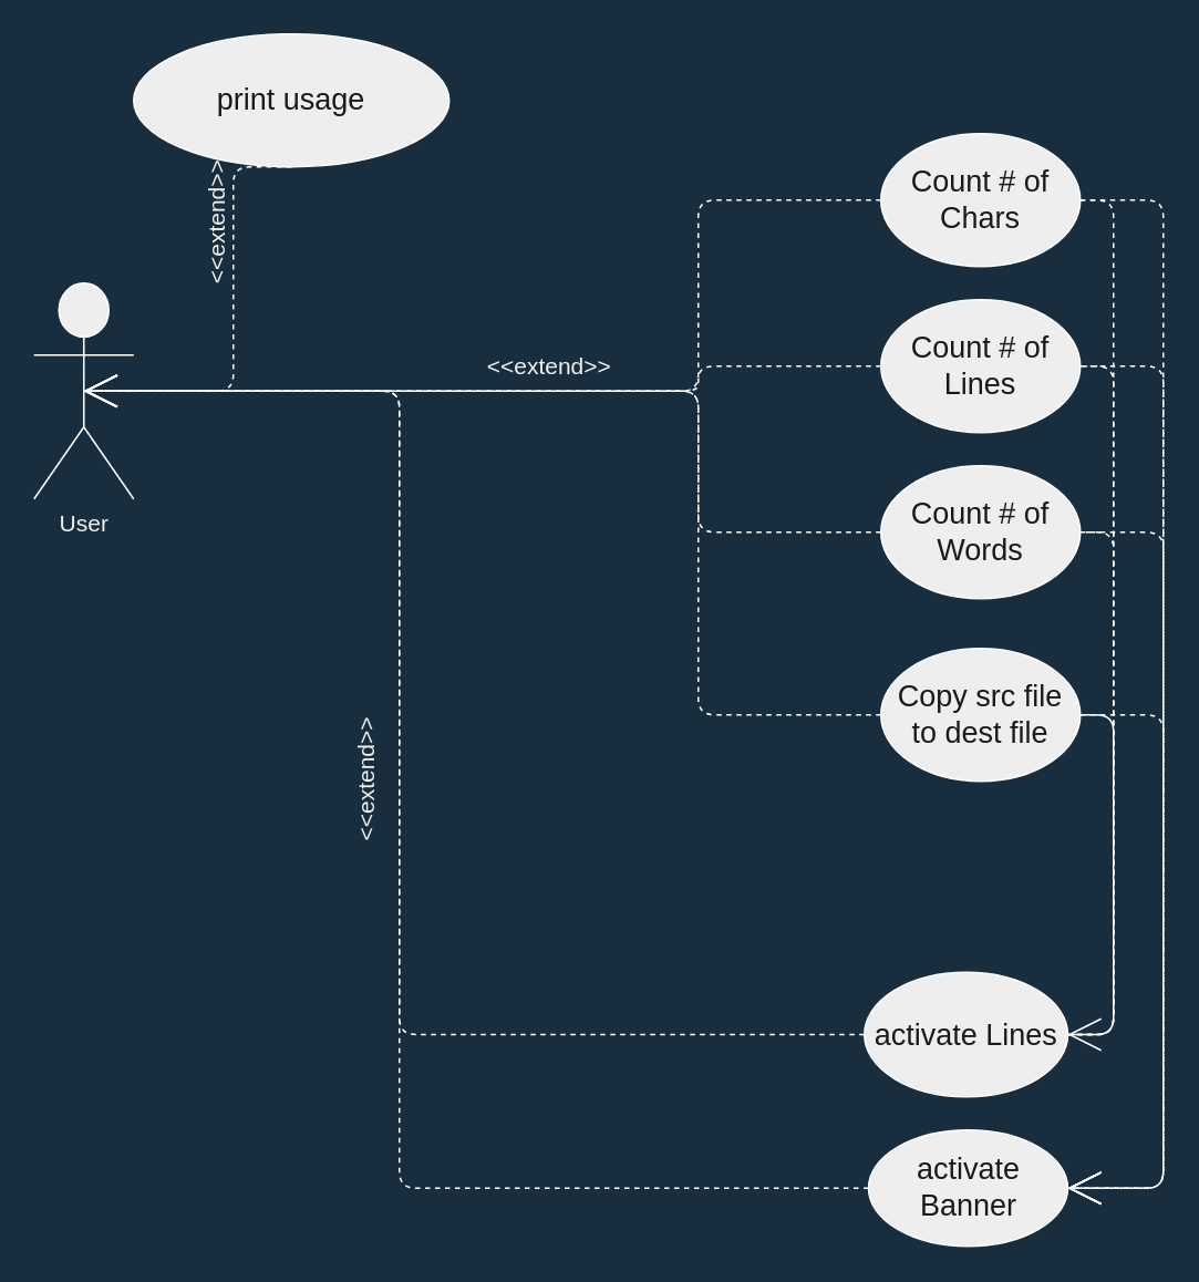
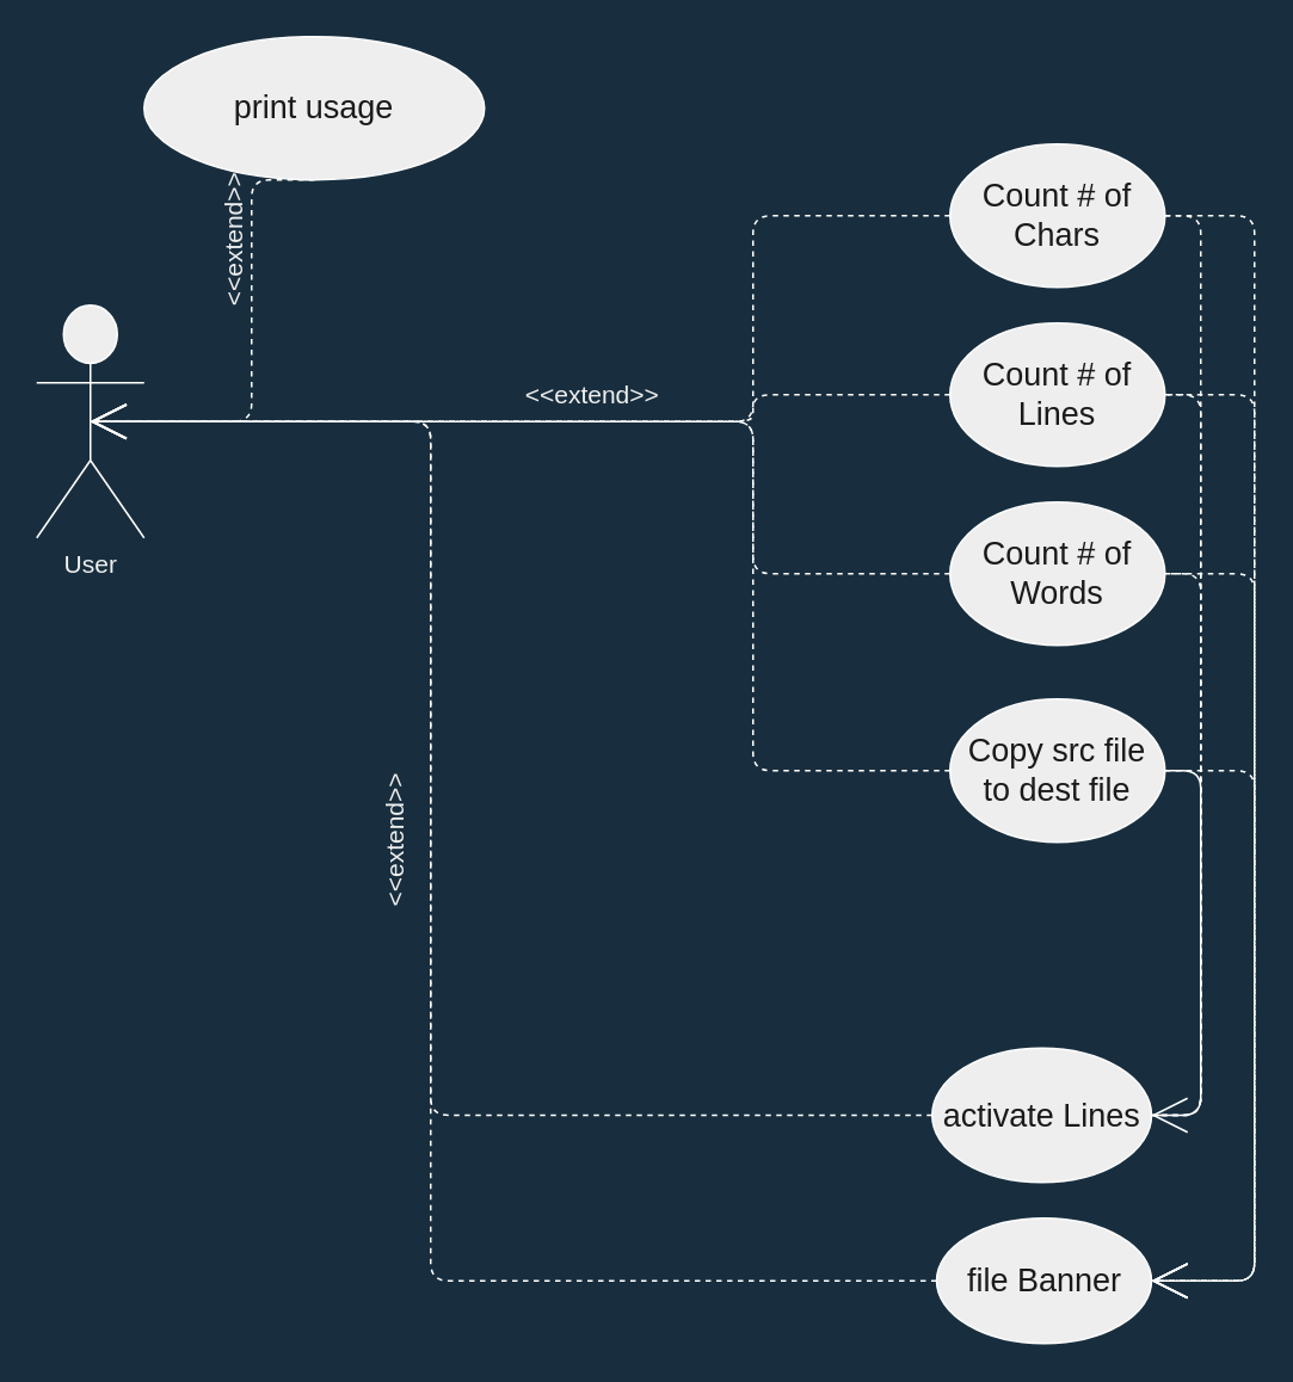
- <mxCell id="12" value="activate Banner" style="ellipse;whiteSpace=wrap;html=1;fillColor=#EEEEEE;strokeColor=#FFFFFF;fontColor=#1A1A1A;fontSize=18;" vertex="1" parent="1"><mxGeometry x="522.5" y="680" width="120" height="70" as="geometry" /></mxCell>
+ <mxCell id="12" value="file Banner" style="ellipse;whiteSpace=wrap;html=1;fillColor=#EEEEEE;strokeColor=#FFFFFF;fontColor=#1A1A1A;fontSize=18;" vertex="1" parent="1"><mxGeometry x="522.5" y="680" width="120" height="70" as="geometry" /></mxCell>
